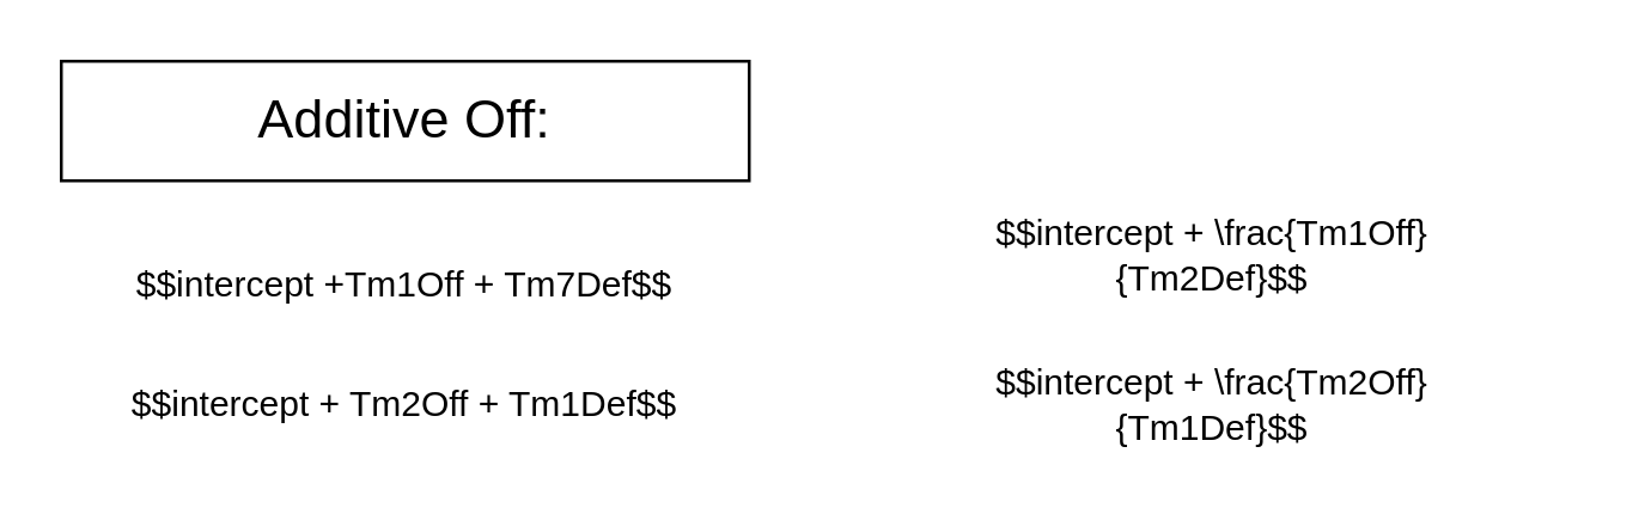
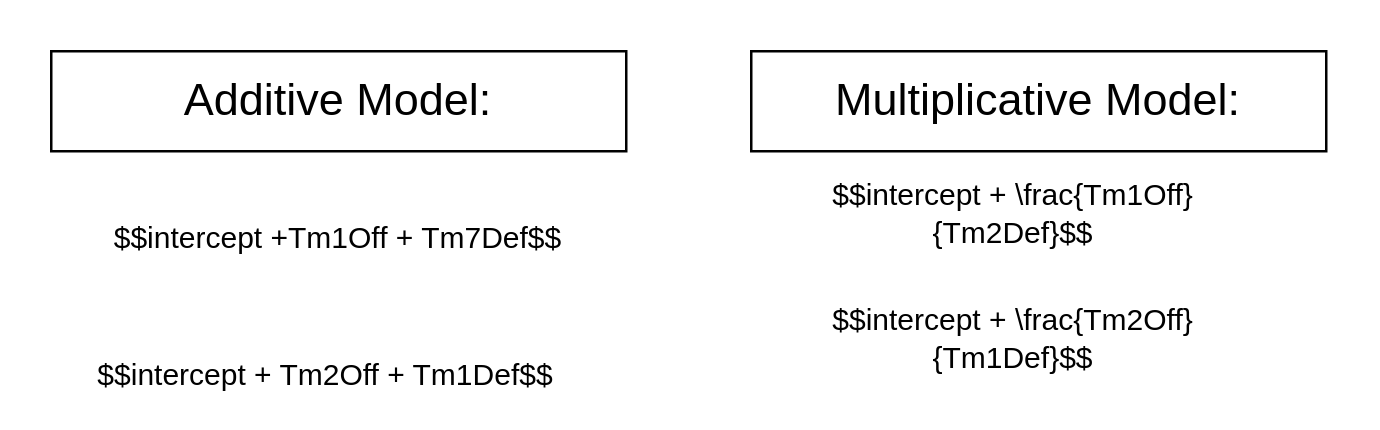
- <mxCell id="4" value="&lt;font style=&quot;font-size: 18px;&quot;&gt;Additive Off:&lt;/font&gt;" style="rounded=0;whiteSpace=wrap;html=1;" vertex="1" parent="1"><mxGeometry x="20" y="20" width="230" height="40" as="geometry" /></mxCell>
+ <mxCell id="4" value="&lt;font style=&quot;font-size: 18px;&quot;&gt;Additive Model:&lt;/font&gt;" style="rounded=0;whiteSpace=wrap;html=1;" vertex="1" parent="1"><mxGeometry x="20" y="20" width="230" height="40" as="geometry" /></mxCell>
+ <mxCell id="7" value="&lt;font style=&quot;font-size: 18px;&quot;&gt;Multiplicative Model:&lt;/font&gt;" style="rounded=0;whiteSpace=wrap;html=1;" vertex="1" parent="1"><mxGeometry x="300" y="20" width="230" height="40" as="geometry" /></mxCell>
- <mxCell id="3" value="$$intercept + Tm2Off + Tm1Def$$" style="text;html=1;align=center;verticalAlign=middle;whiteSpace=wrap;rounded=0;" vertex="1" parent="1"><mxGeometry x="30" y="120" width="210" height="30" as="geometry" /></mxCell>
+ <mxCell id="3" value="$$intercept + Tm2Off + Tm1Def$$" style="text;html=1;align=center;verticalAlign=middle;whiteSpace=wrap;rounded=0;" vertex="1" parent="1"><mxGeometry x="25" y="135" width="210" height="30" as="geometry" /></mxCell>
